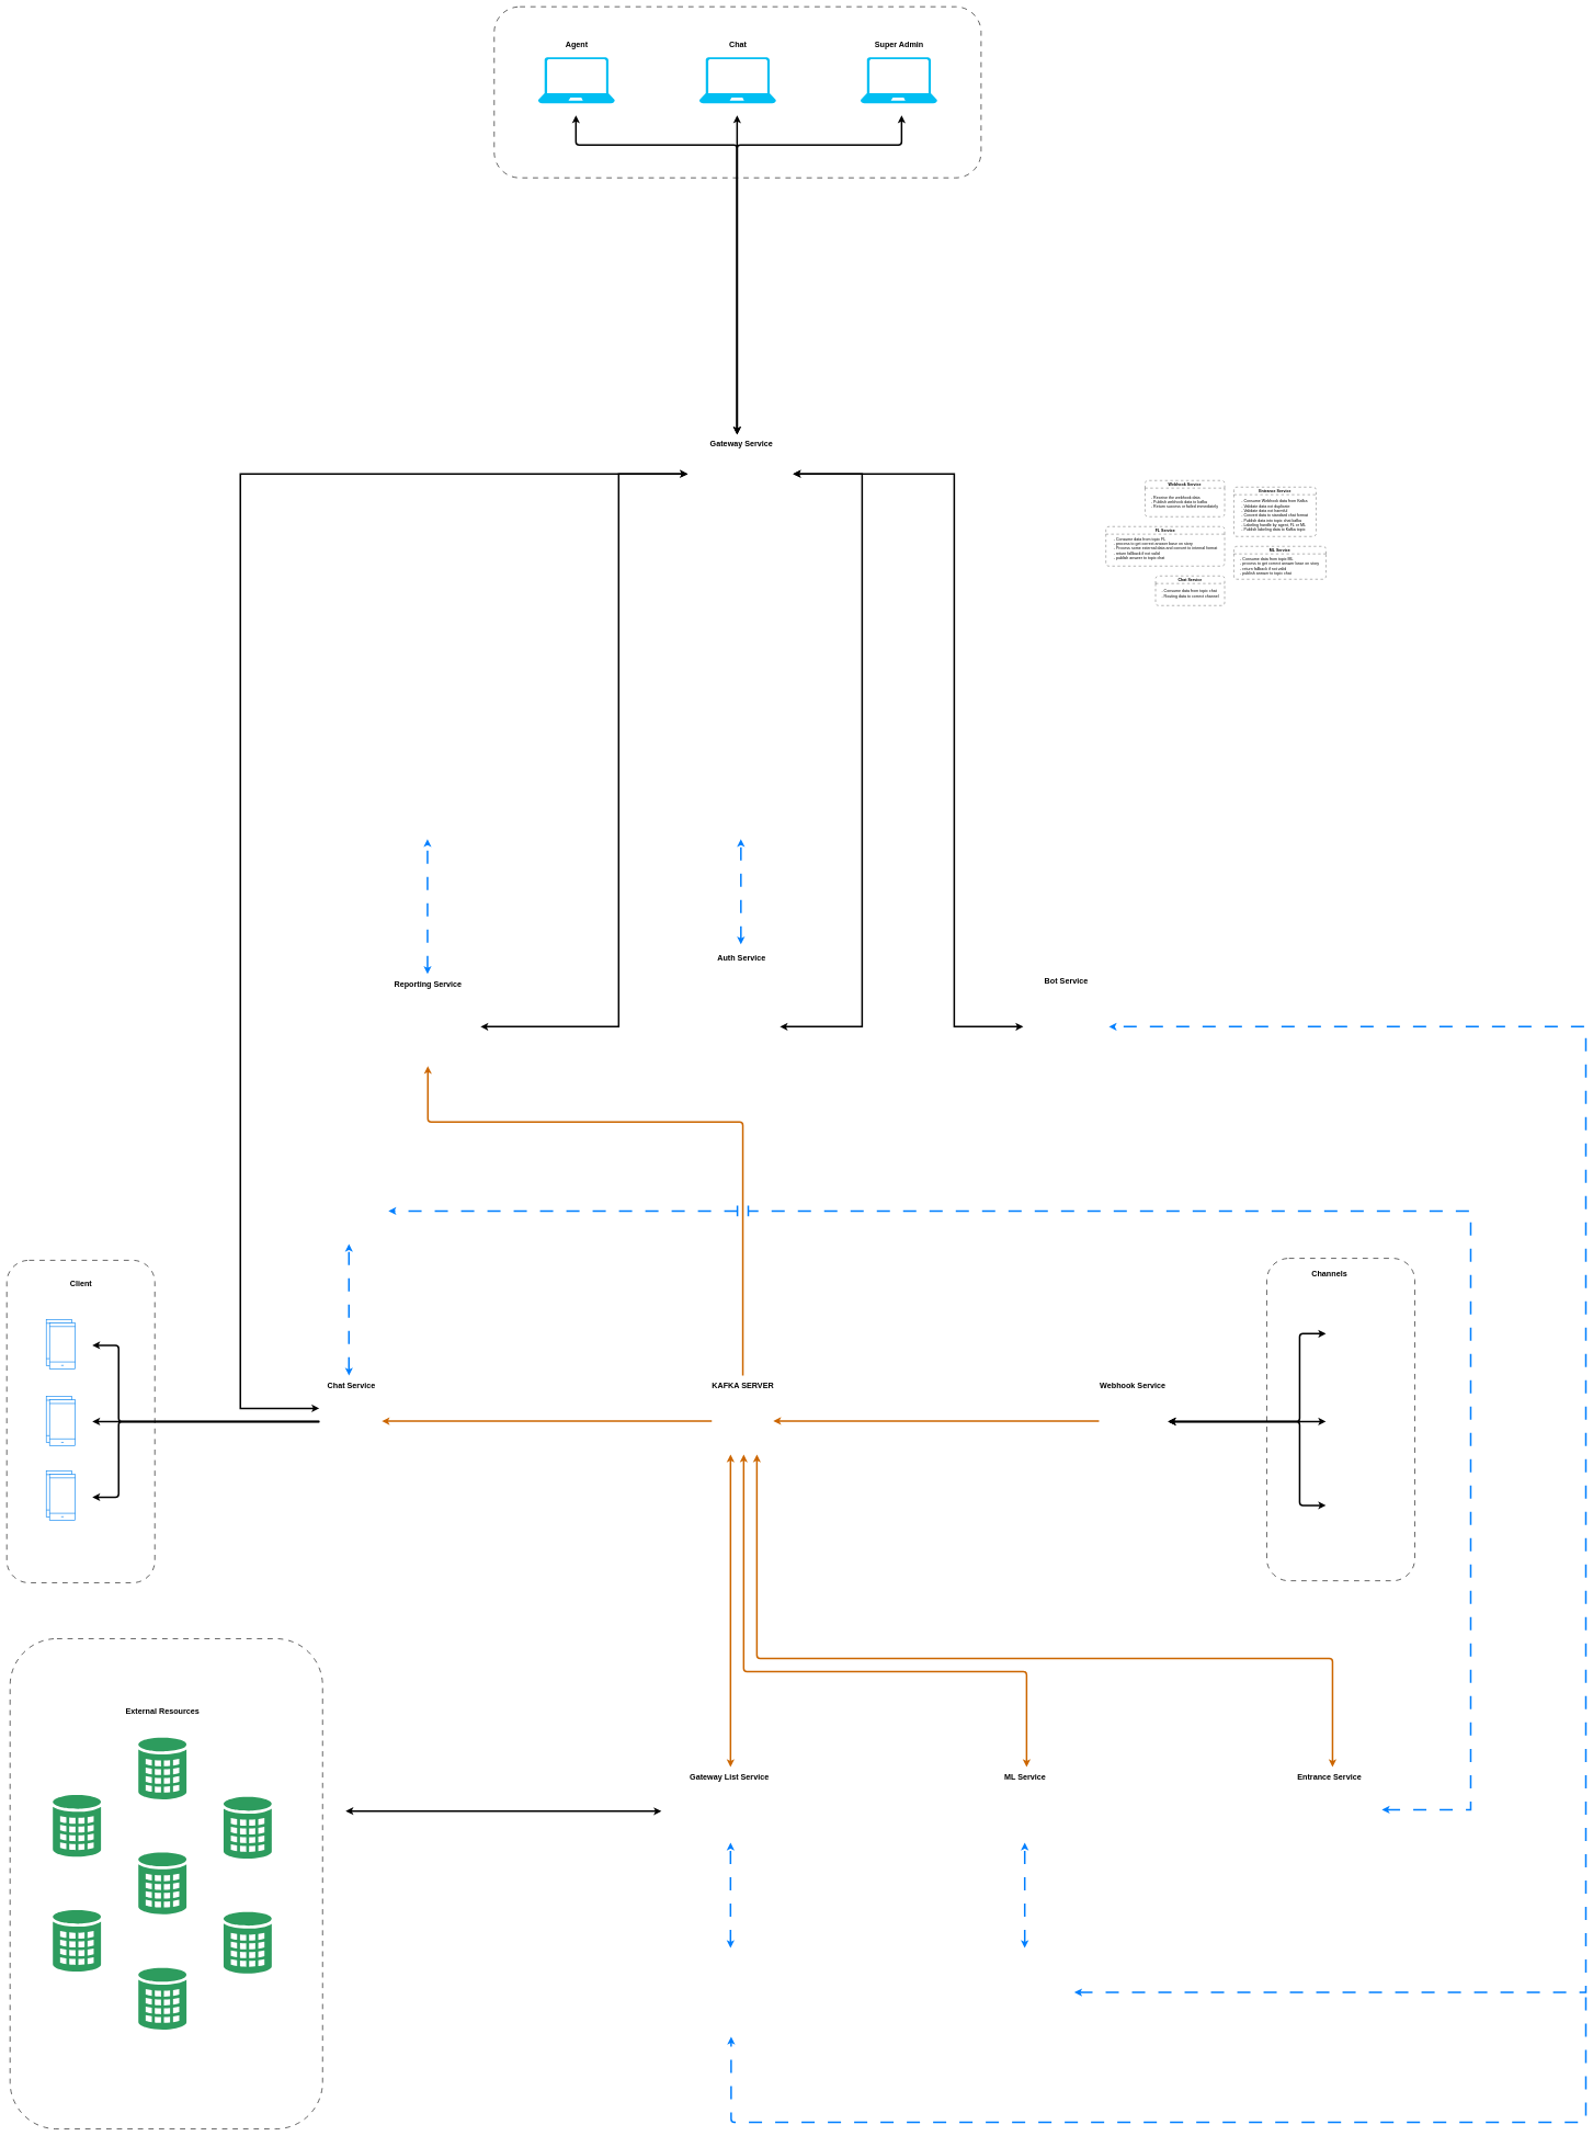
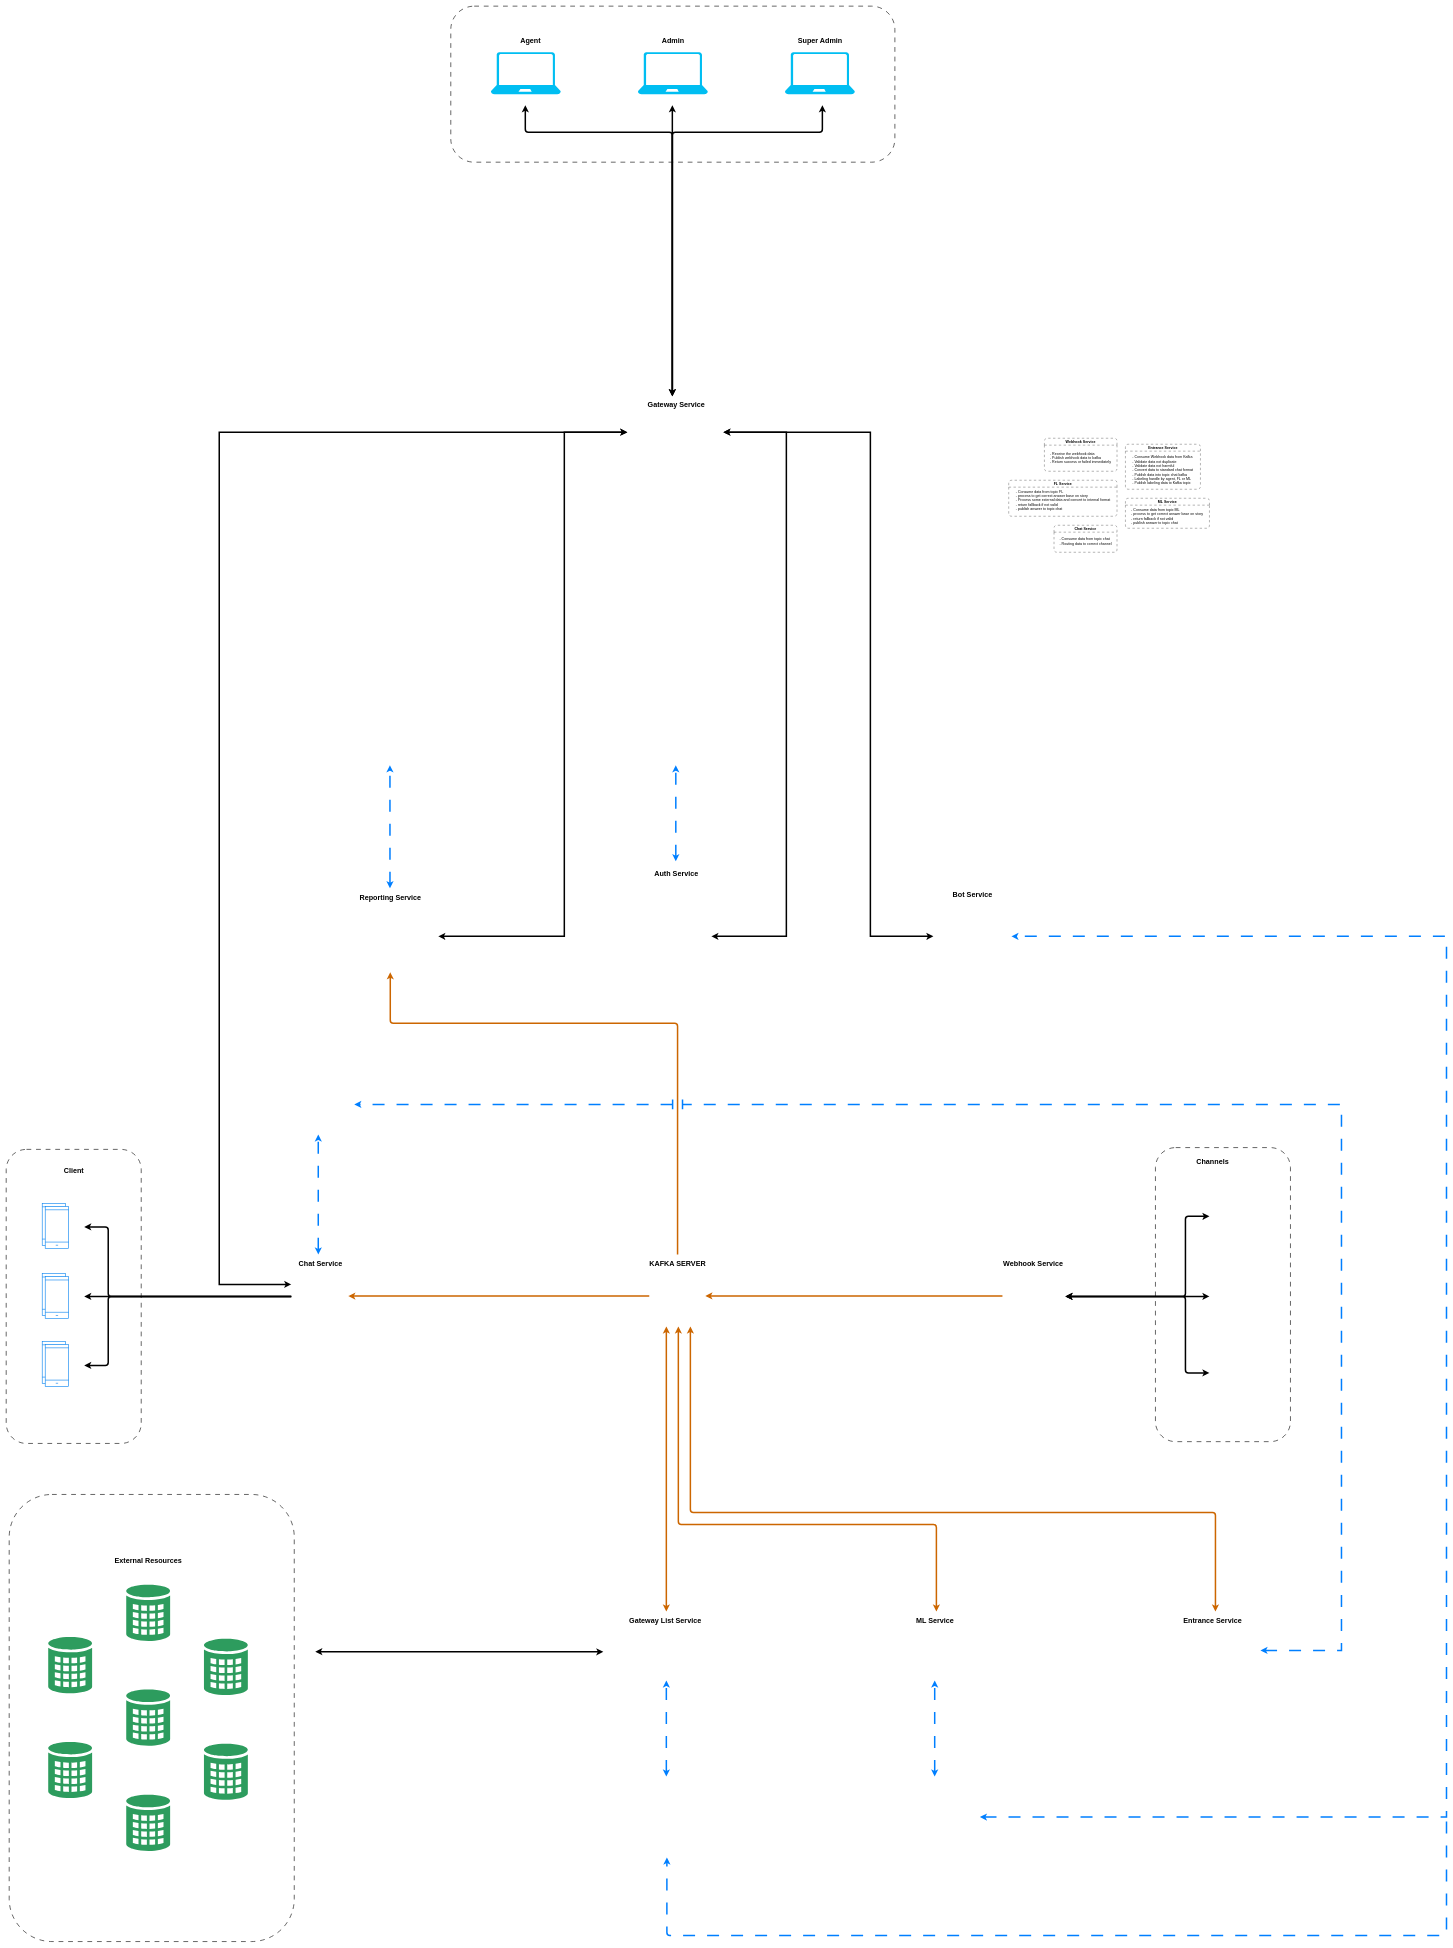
- <mxCell id="58" value="Agent" style="text;strokeColor=none;fillColor=none;html=1;fontSize=24;fontStyle=1;verticalAlign=middle;align=center;" vertex="1" parent="1"><mxGeometry x="1701.67" y="114" width="100" height="40" as="geometry" /></mxCell>
+ <mxCell id="58" value="Agent" style="text;strokeColor=none;fillColor=none;html=1;fontSize=24;fontStyle=1;verticalAlign=middle;align=center;" vertex="1" parent="1"><mxGeometry x="1716.67" y="114" width="100" height="40" as="geometry" /></mxCell>
- <mxCell id="59" value="Chat" style="text;strokeColor=none;fillColor=none;html=1;fontSize=24;fontStyle=1;verticalAlign=middle;align=center;" vertex="1" parent="1"><mxGeometry x="2191.67" y="114" width="100" height="40" as="geometry" /></mxCell>
+ <mxCell id="59" value="Admin" style="text;strokeColor=none;fillColor=none;html=1;fontSize=24;fontStyle=1;verticalAlign=middle;align=center;" vertex="1" parent="1"><mxGeometry x="2191.67" y="114" width="100" height="40" as="geometry" /></mxCell>
